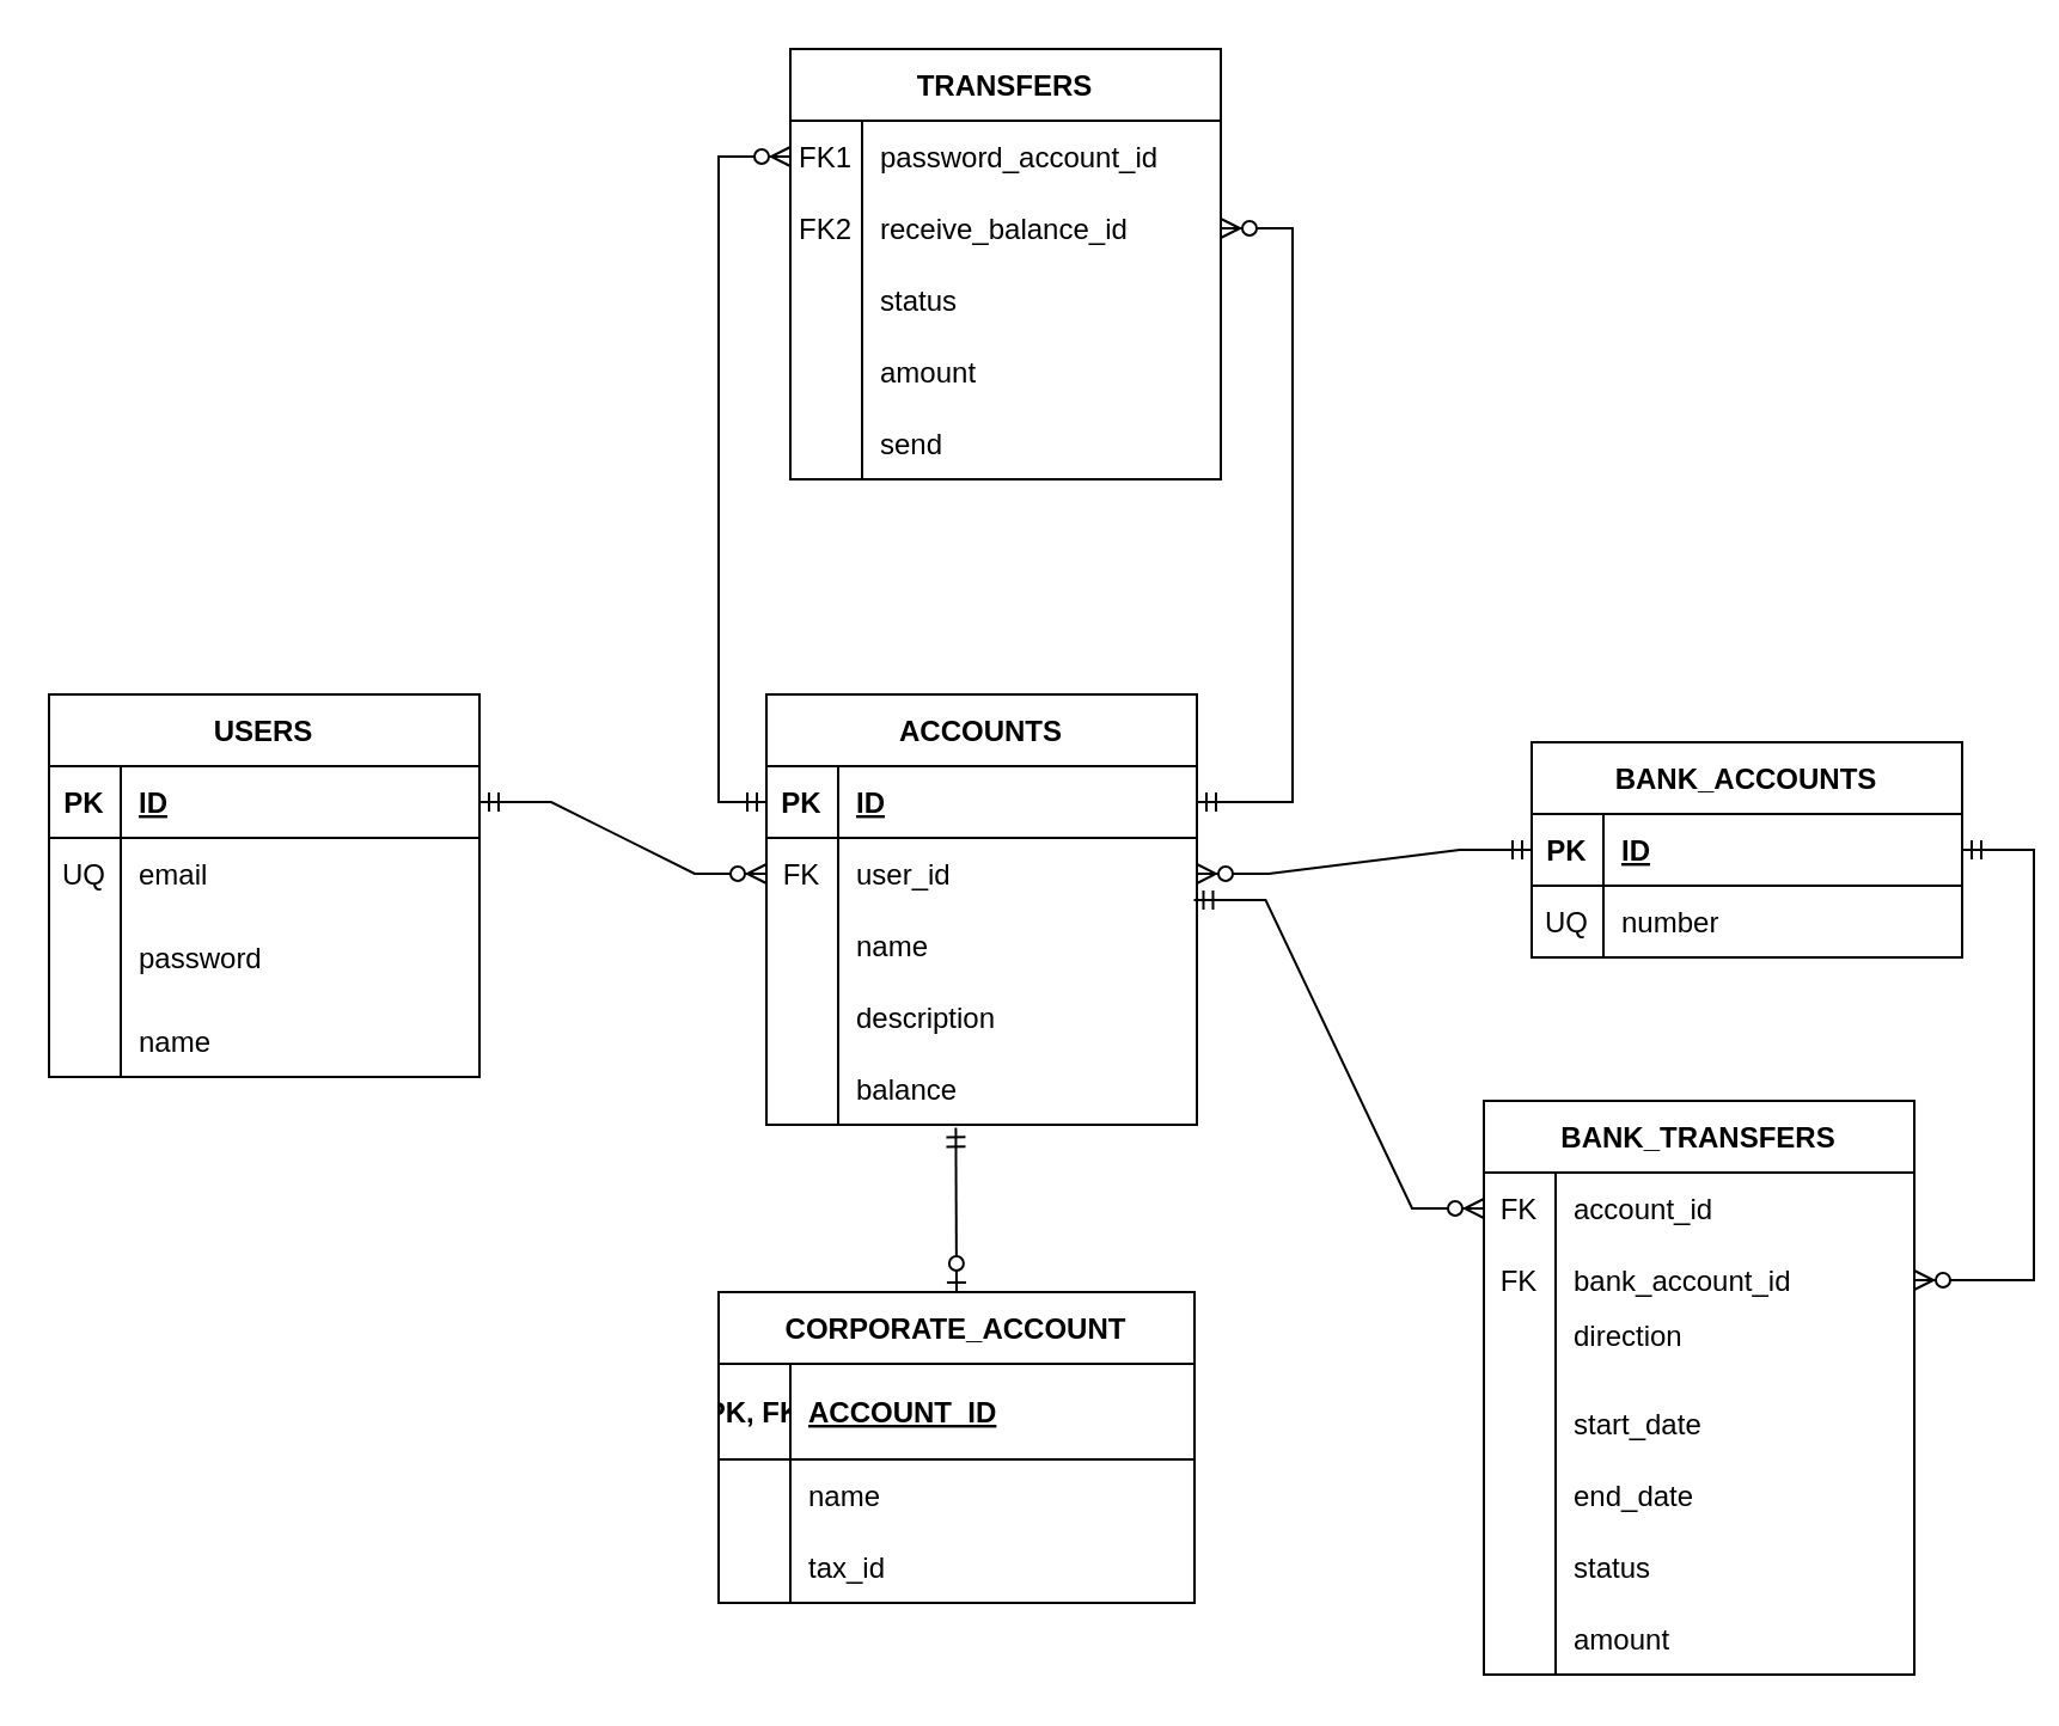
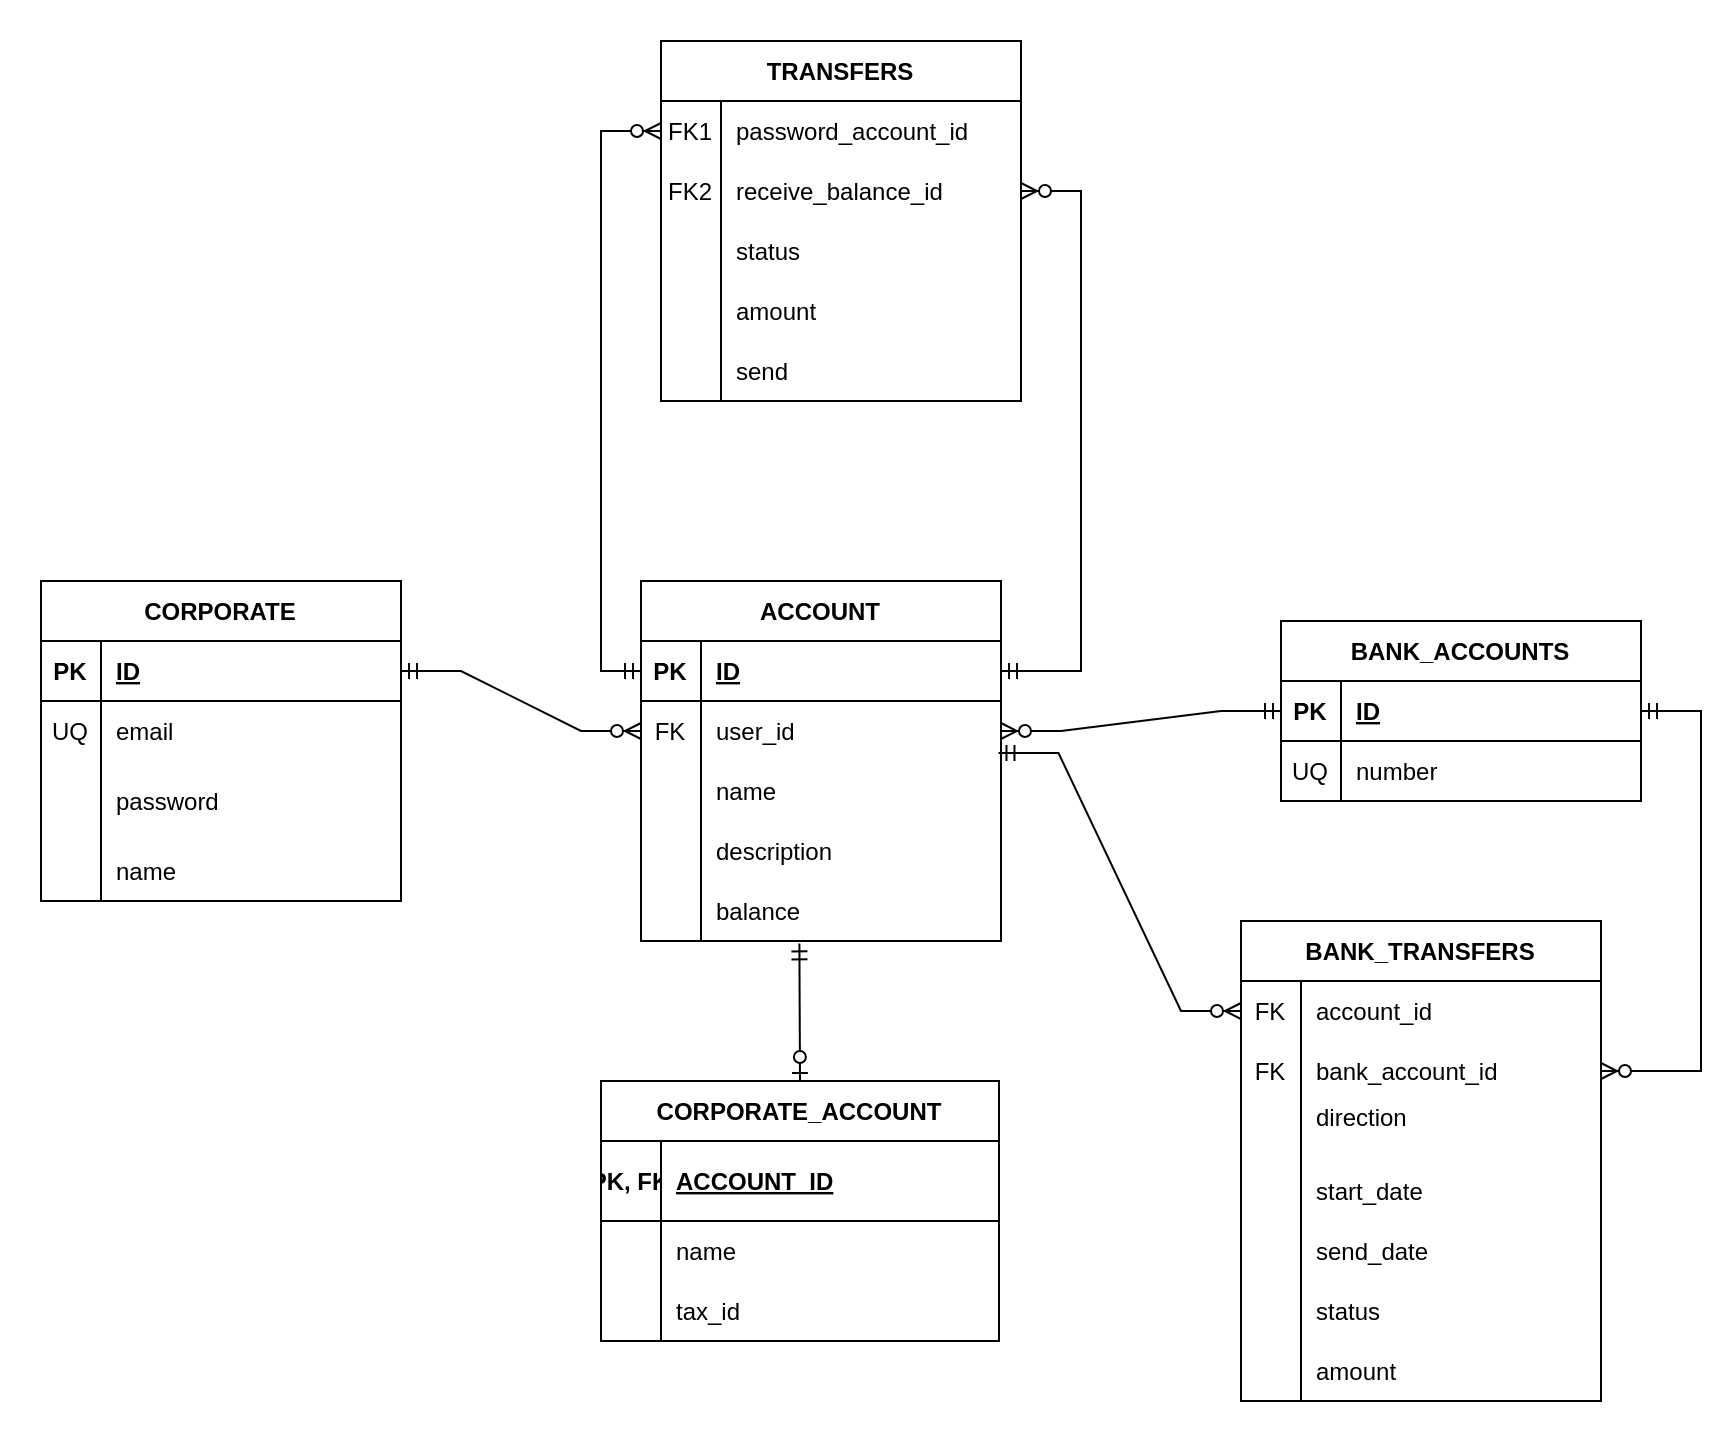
- <mxCell id="2" value="USERS" style="shape=table;startSize=30;container=1;collapsible=1;childLayout=tableLayout;fixedRows=1;rowLines=0;fontStyle=1;align=center;resizeLast=1;" parent="1" vertex="1"><mxGeometry x="20" y="290" width="180" height="160" as="geometry" /></mxCell>
+ <mxCell id="2" value="CORPORATE" style="shape=table;startSize=30;container=1;collapsible=1;childLayout=tableLayout;fixedRows=1;rowLines=0;fontStyle=1;align=center;resizeLast=1;" parent="1" vertex="1"><mxGeometry x="20" y="290" width="180" height="160" as="geometry" /></mxCell>
- <mxCell id="15" value="ACCOUNTS" style="shape=table;startSize=30;container=1;collapsible=1;childLayout=tableLayout;fixedRows=1;rowLines=0;fontStyle=1;align=center;resizeLast=1;" parent="1" vertex="1"><mxGeometry x="320" y="290" width="180" height="180" as="geometry" /></mxCell>
+ <mxCell id="15" value="ACCOUNT" style="shape=table;startSize=30;container=1;collapsible=1;childLayout=tableLayout;fixedRows=1;rowLines=0;fontStyle=1;align=center;resizeLast=1;" parent="1" vertex="1"><mxGeometry x="320" y="290" width="180" height="180" as="geometry" /></mxCell>
- <mxCell id="63" value="end_date" style="shape=partialRectangle;connectable=0;fillColor=none;top=0;left=0;bottom=0;right=0;align=left;spacingLeft=6;overflow=hidden;" parent="61" vertex="1"><mxGeometry x="30" width="150" height="30" as="geometry"><mxRectangle width="150" height="30" as="alternateBounds" /></mxGeometry></mxCell>
+ <mxCell id="63" value="send_date" style="shape=partialRectangle;connectable=0;fillColor=none;top=0;left=0;bottom=0;right=0;align=left;spacingLeft=6;overflow=hidden;" parent="61" vertex="1"><mxGeometry x="30" width="150" height="30" as="geometry"><mxRectangle width="150" height="30" as="alternateBounds" /></mxGeometry></mxCell>
